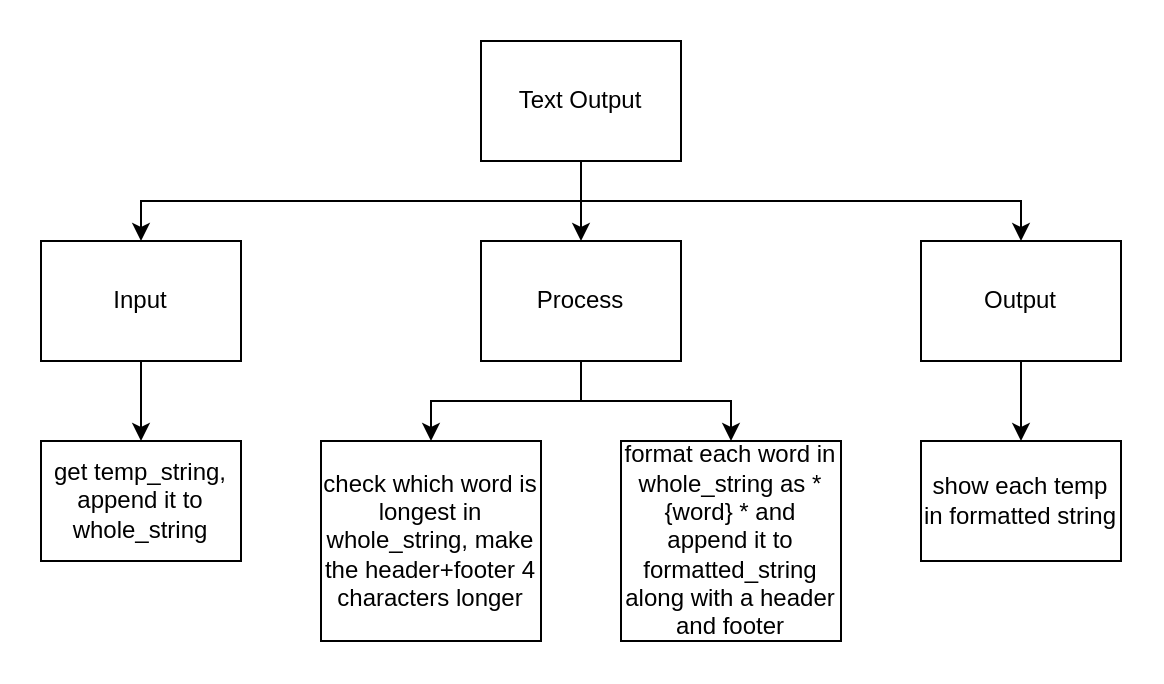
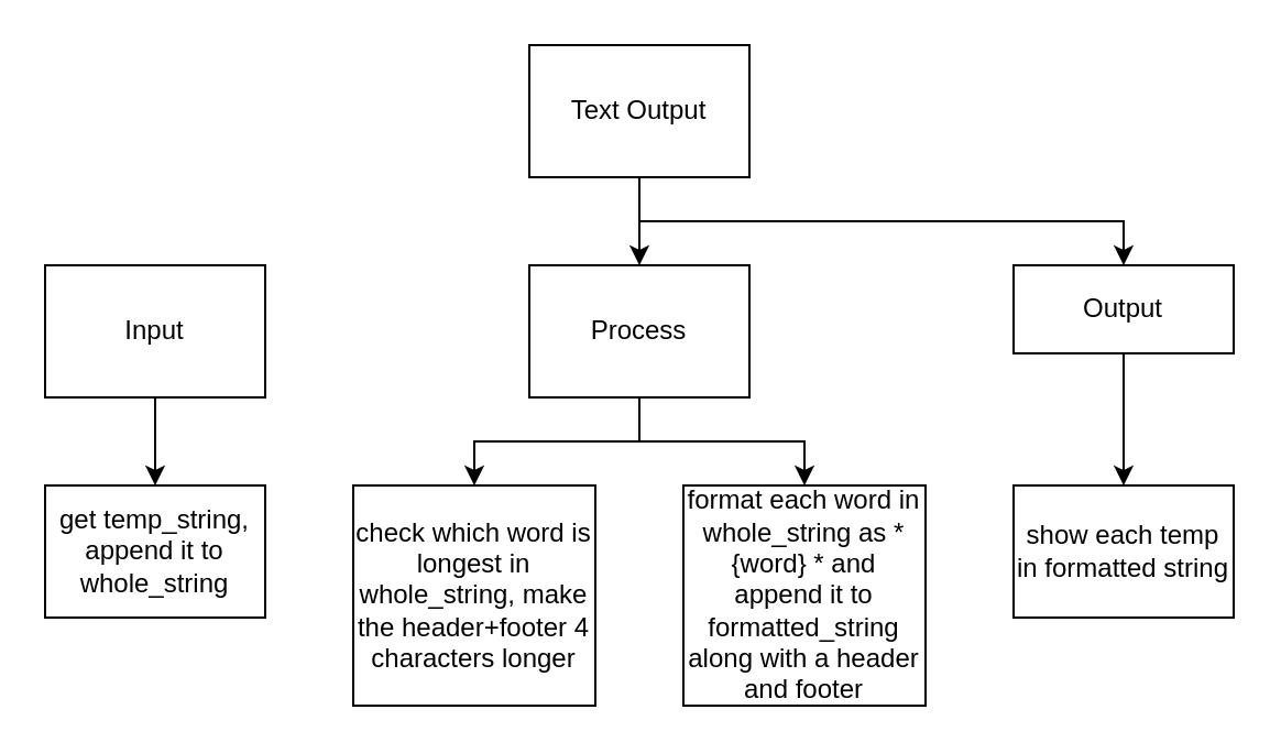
- <mxCell id="3" style="edgeStyle=none;html=1;exitX=0.5;exitY=1;exitDx=0;exitDy=0;entryX=0.5;entryY=0;entryDx=0;entryDy=0;rounded=0;" edge="1" parent="1" source="5" target="10"><mxGeometry relative="1" as="geometry"><Array as="points"><mxPoint x="290" y="100" /><mxPoint x="70" y="100" /></Array></mxGeometry></mxCell>
- <mxCell id="12" value="Output" style="rounded=0;whiteSpace=wrap;html=1;" vertex="1" parent="1"><mxGeometry x="460" y="120" width="100" height="60" as="geometry" /></mxCell>
+ <mxCell id="12" value="Output" style="rounded=0;whiteSpace=wrap;html=1;" vertex="1" parent="1"><mxGeometry x="460" y="120" width="100" height="40" as="geometry" /></mxCell>
